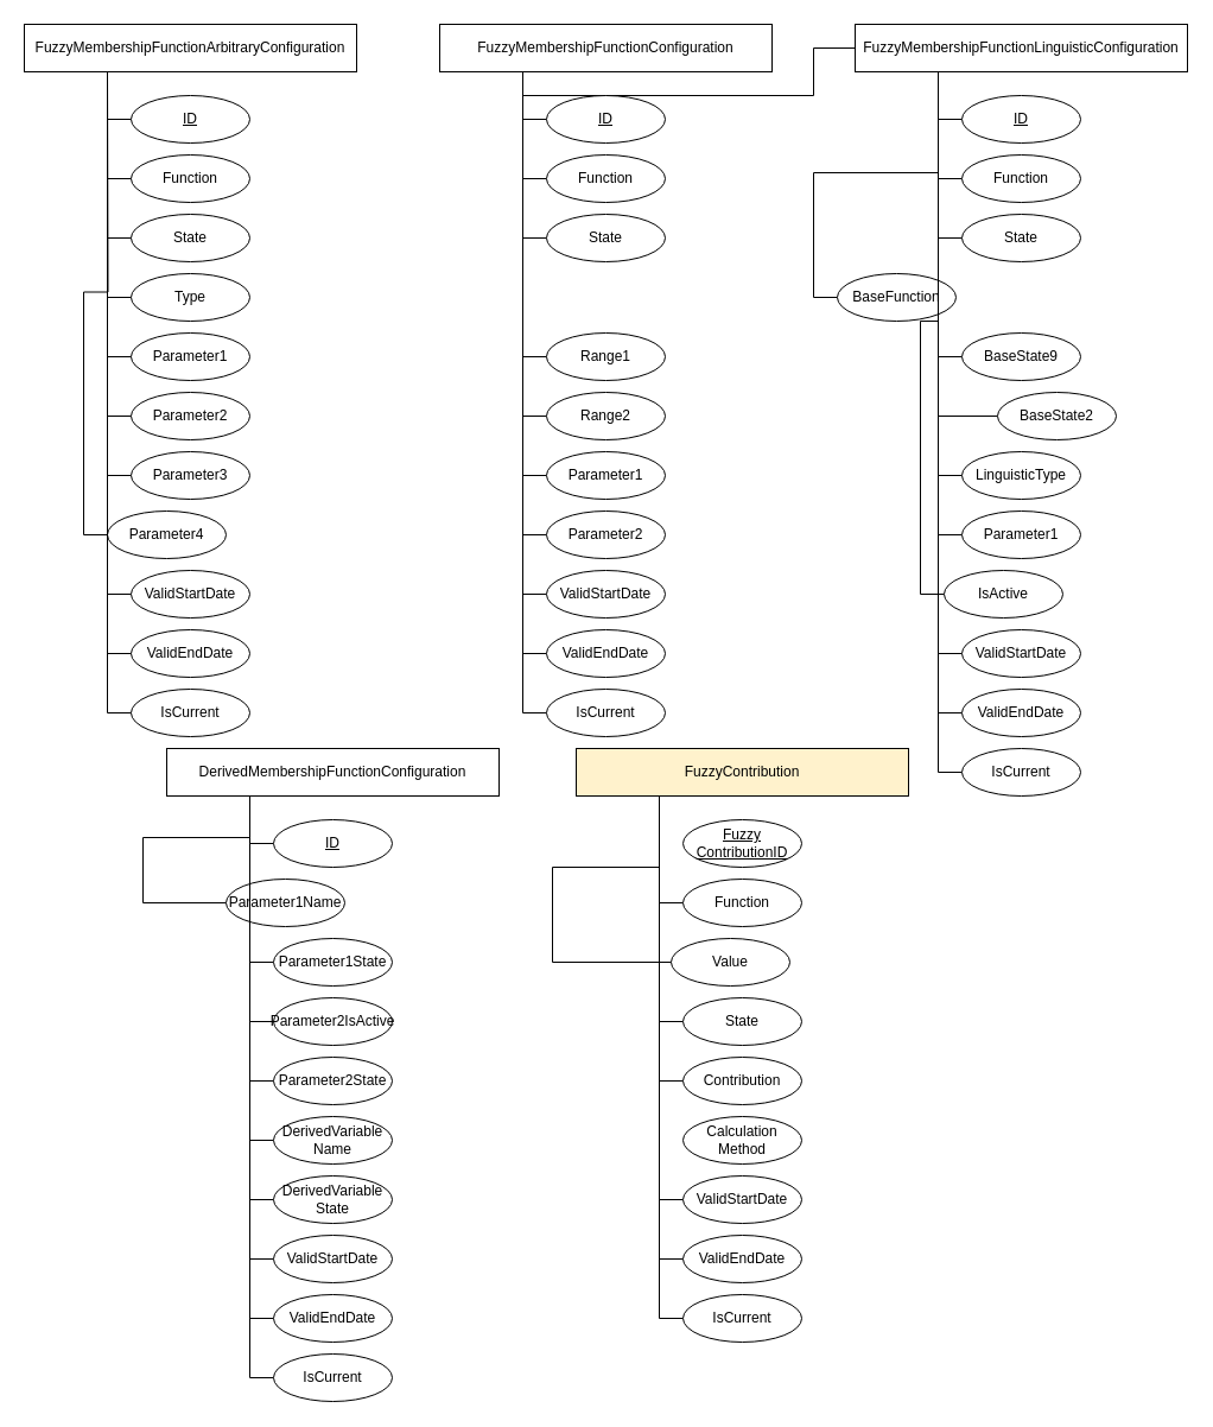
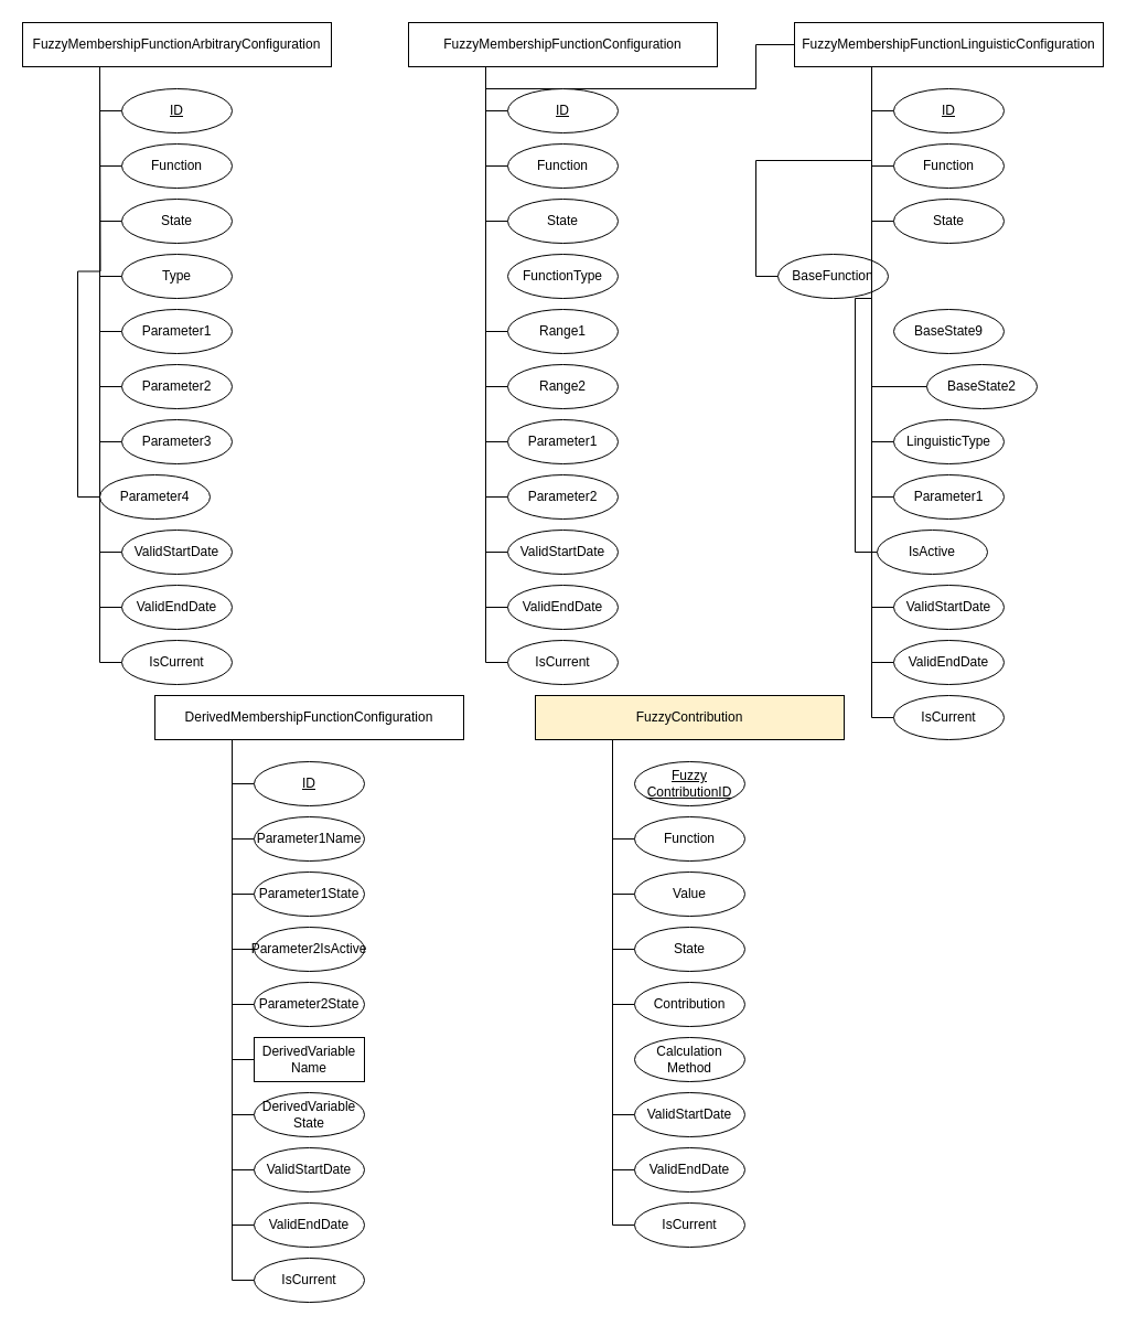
+ <mxCell id="33" value="FunctionType" style="ellipse;whiteSpace=wrap;html=1;align=center;" vertex="1" parent="1"><mxGeometry x="460" y="230" width="100" height="40" as="geometry" /></mxCell>
- <mxCell id="78" style="edgeStyle=orthogonalEdgeStyle;rounded=0;orthogonalLoop=1;jettySize=auto;html=1;exitX=0;exitY=0.5;exitDx=0;exitDy=0;entryX=0.25;entryY=1;entryDx=0;entryDy=0;endArrow=none;endFill=0;" edge="1" parent="1" source="79" target="73"><mxGeometry relative="1" as="geometry" /></mxCell>
- <mxCell id="53" value="Parameter1Name" style="ellipse;whiteSpace=wrap;html=1;align=center;" vertex="1" parent="1"><mxGeometry x="190" y="740" width="100" height="40" as="geometry" /></mxCell>
+ <mxCell id="53" value="Parameter1Name" style="ellipse;whiteSpace=wrap;html=1;align=center;" vertex="1" parent="1"><mxGeometry x="230" y="740" width="100" height="40" as="geometry" /></mxCell>
- <mxCell id="101" value="Value" style="ellipse;whiteSpace=wrap;html=1;align=center;" vertex="1" parent="1"><mxGeometry x="565" y="790" width="100" height="40" as="geometry" /></mxCell>
+ <mxCell id="101" value="Value" style="ellipse;whiteSpace=wrap;html=1;align=center;" vertex="1" parent="1"><mxGeometry x="575" y="790" width="100" height="40" as="geometry" /></mxCell>
- <mxCell id="60" value="DerivedVariable&lt;br&gt;Name" style="ellipse;whiteSpace=wrap;html=1;align=center;" vertex="1" parent="1"><mxGeometry x="230" y="940" width="100" height="40" as="geometry" /></mxCell>
+ <mxCell id="60" value="DerivedVariable&lt;br&gt;Name" style="whiteSpace=wrap;html=1;align=center;rounded=0;" vertex="1" parent="1"><mxGeometry x="230" y="940" width="100" height="40" as="geometry" /></mxCell>
